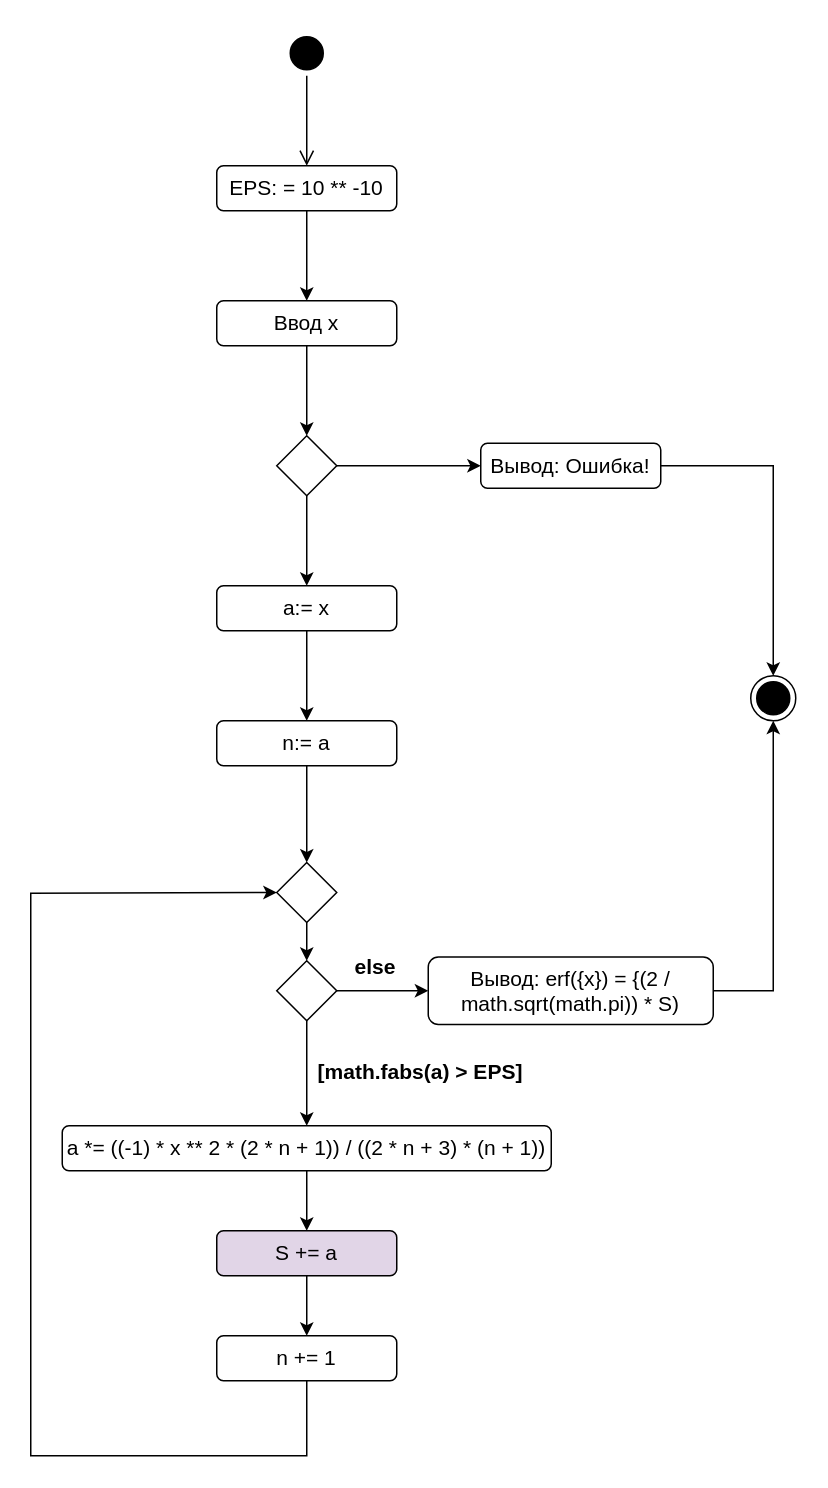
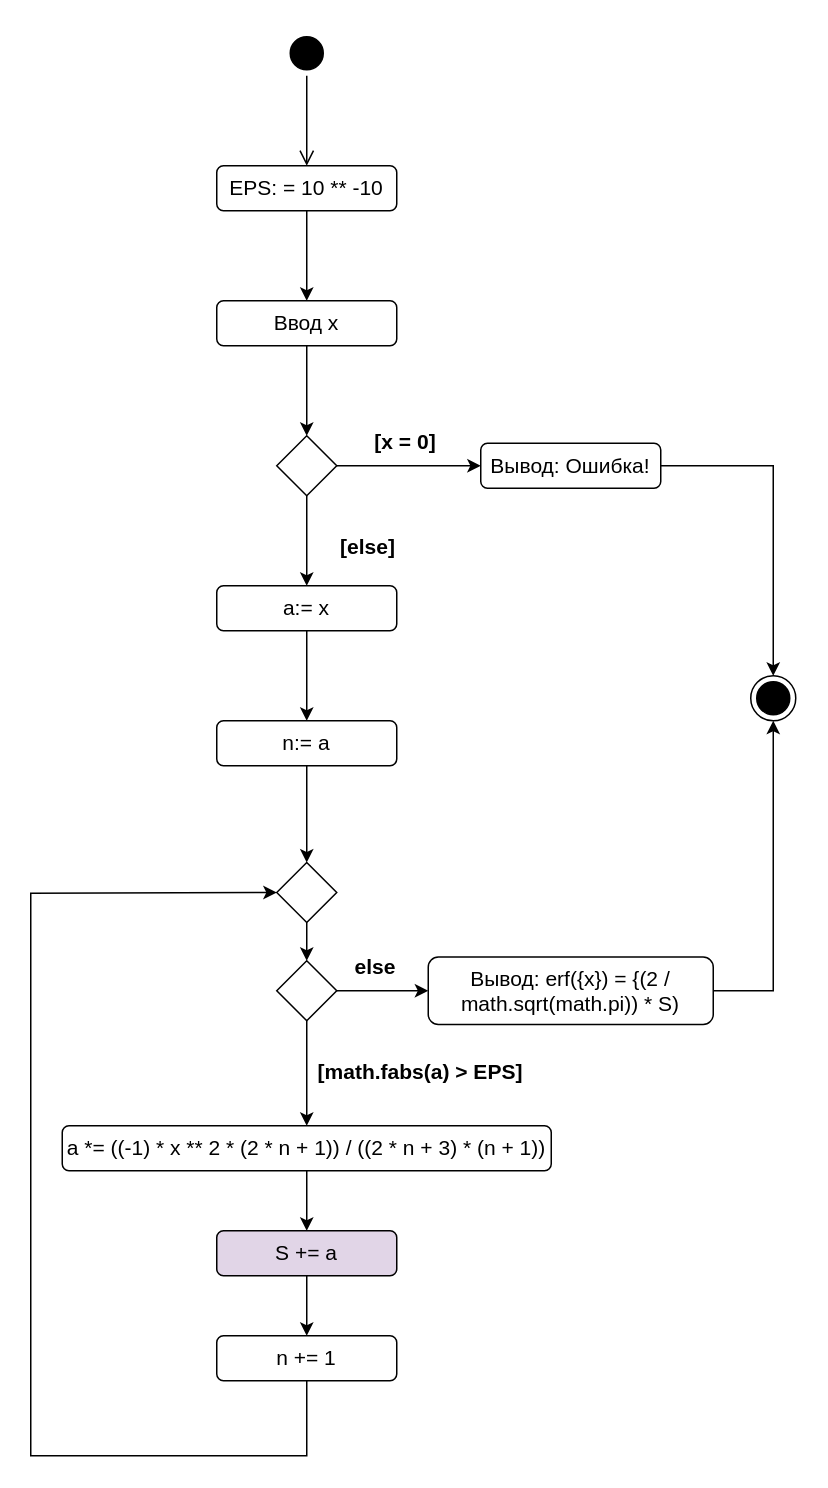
+ <mxCell id="31" value="[x = 0]" style="text;align=center;fontStyle=1;verticalAlign=middle;spacingLeft=3;spacingRight=3;strokeColor=none;rotatable=0;points=[[0,0.5],[1,0.5]];portConstraint=eastwest;fontSize=14;" vertex="1" parent="1"><mxGeometry x="230" y="280" width="80" height="26" as="geometry" /></mxCell>
+ <mxCell id="32" value="[else]" style="text;align=center;fontStyle=1;verticalAlign=middle;spacingLeft=3;spacingRight=3;strokeColor=none;rotatable=0;points=[[0,0.5],[1,0.5]];portConstraint=eastwest;fontSize=14;" vertex="1" parent="1"><mxGeometry x="205" y="350" width="80" height="26" as="geometry" /></mxCell>
